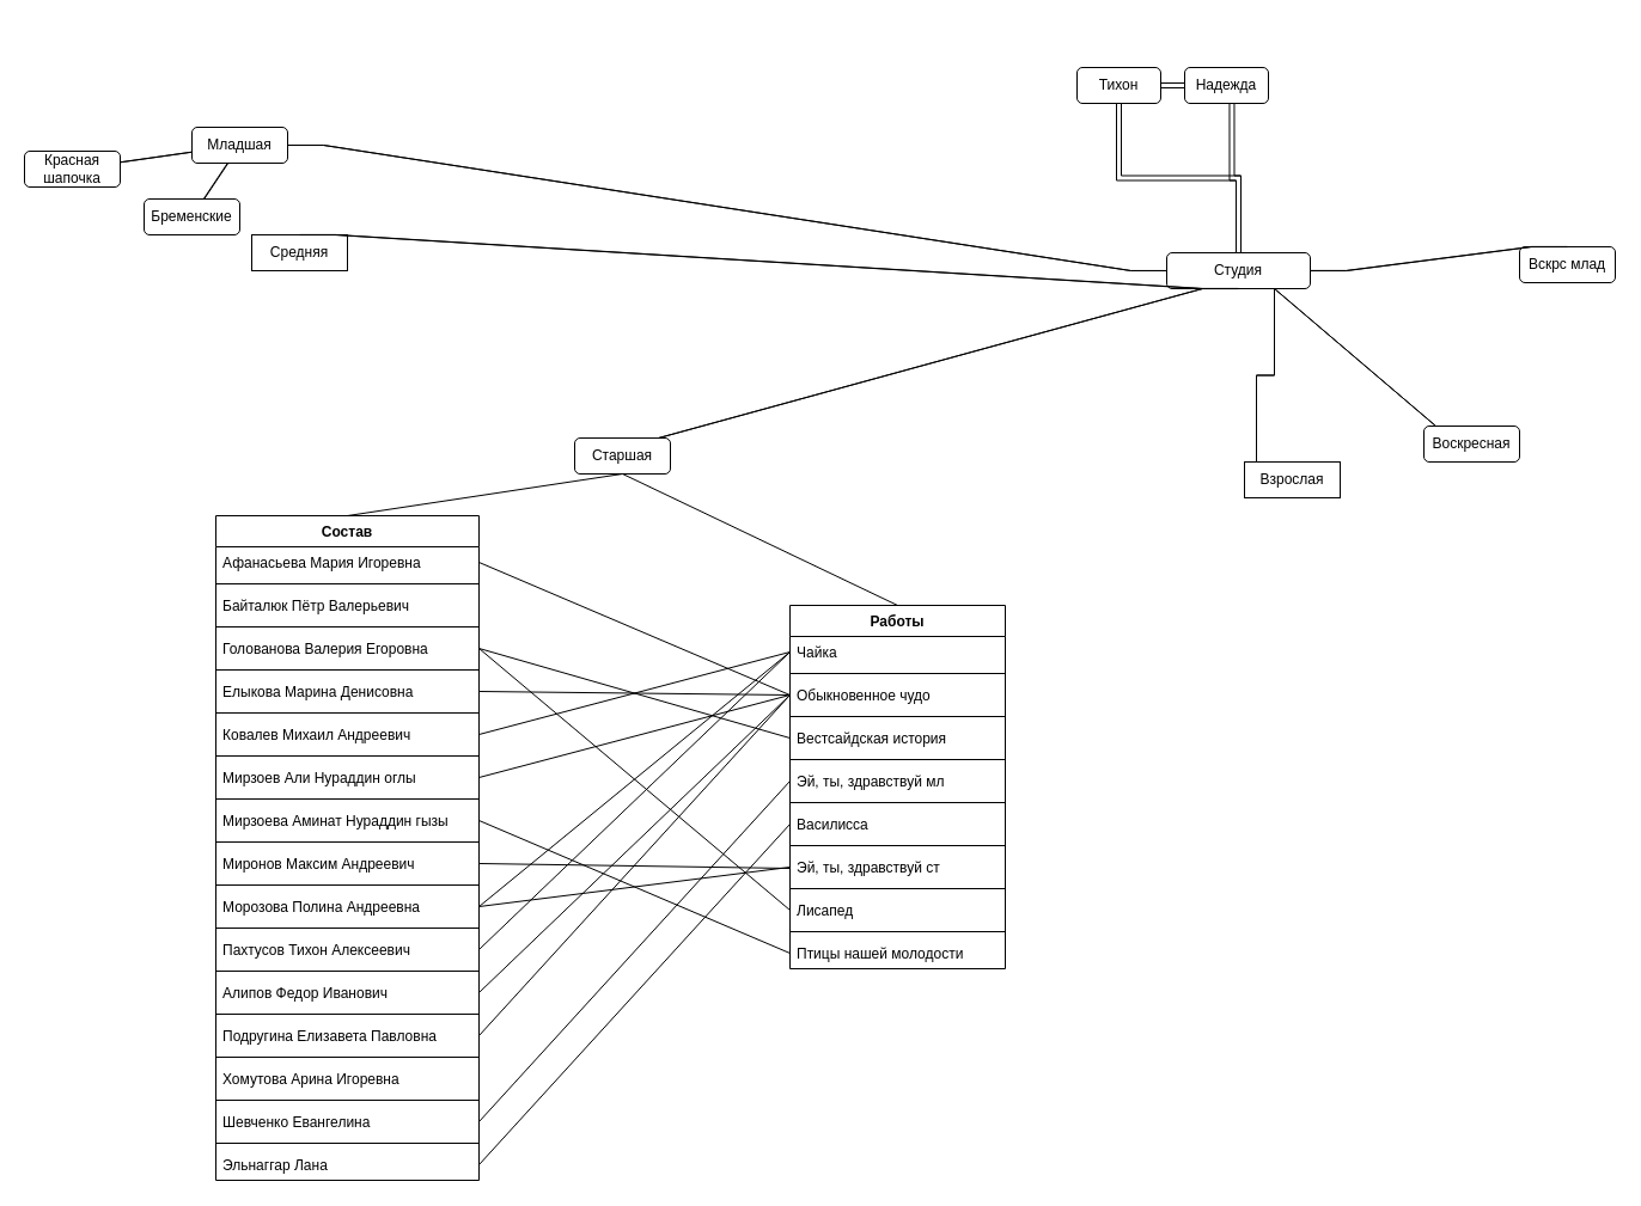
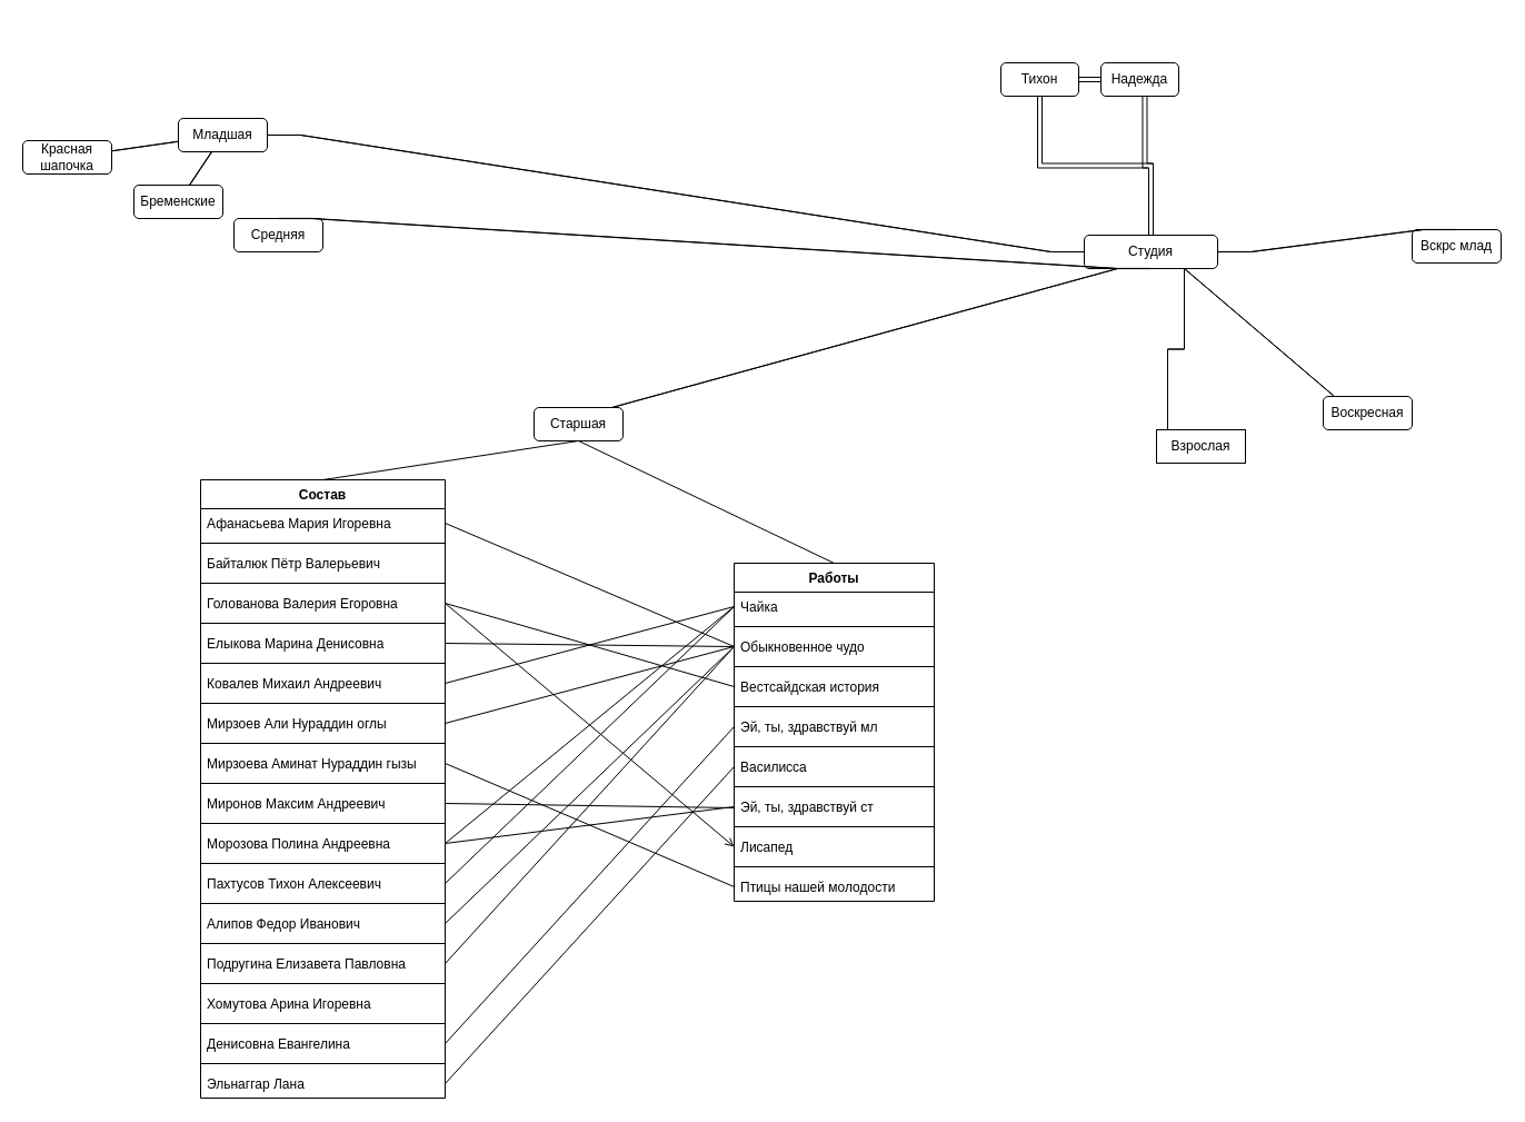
- <mxCell id="12" value="Средняя" style="whiteSpace=wrap;html=1;rounded=0;" parent="1" vertex="1"><mxGeometry x="210" y="190" width="80" height="30" as="geometry" /></mxCell>
+ <mxCell id="12" value="Средняя" style="rounded=1;whiteSpace=wrap;html=1;" parent="1" vertex="1"><mxGeometry x="210" y="190" width="80" height="30" as="geometry" /></mxCell>
- <mxCell id="76" value="" style="endArrow=none;html=1;rounded=0;exitX=1;exitY=0.5;exitDx=0;exitDy=0;entryX=0;entryY=0.5;entryDx=0;entryDy=0;" edge="1" parent="1" source="30" target="69"><mxGeometry width="50" height="50" relative="1" as="geometry"><mxPoint y="560" as="sourcePoint" x="580" /><mxPoint x="630" y="510" as="targetPoint" /></mxGeometry></mxCell>
+ <mxCell id="76" value="" style="endArrow=open;html=1;rounded=0;exitX=1;exitY=0.5;exitDx=0;exitDy=0;entryX=0;entryY=0.5;entryDx=0;entryDy=0;" edge="1" parent="1" source="30" target="69"><mxGeometry width="50" height="50" relative="1" as="geometry"><mxPoint y="560" as="sourcePoint" x="580" /><mxPoint x="630" y="510" as="targetPoint" /></mxGeometry></mxCell>
- <mxCell id="52" value="Шевченко Евангелина" style="text;strokeColor=none;fillColor=none;align=left;verticalAlign=top;spacingLeft=4;spacingRight=4;overflow=hidden;rotatable=0;points=[[0,0.5],[1,0.5]];portConstraint=eastwest;" vertex="1" parent="25"><mxGeometry y="494" width="220" height="26" as="geometry" /></mxCell>
+ <mxCell id="52" value="Денисовна Евангелина" style="text;strokeColor=none;fillColor=none;align=left;verticalAlign=top;spacingLeft=4;spacingRight=4;overflow=hidden;rotatable=0;points=[[0,0.5],[1,0.5]];portConstraint=eastwest;" vertex="1" parent="25"><mxGeometry y="494" width="220" height="26" as="geometry" /></mxCell>
